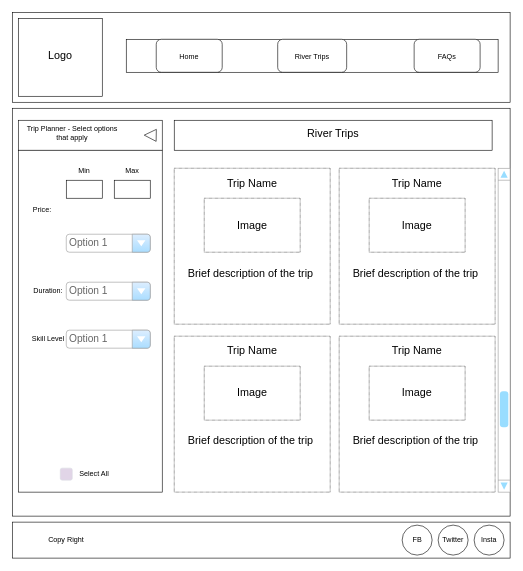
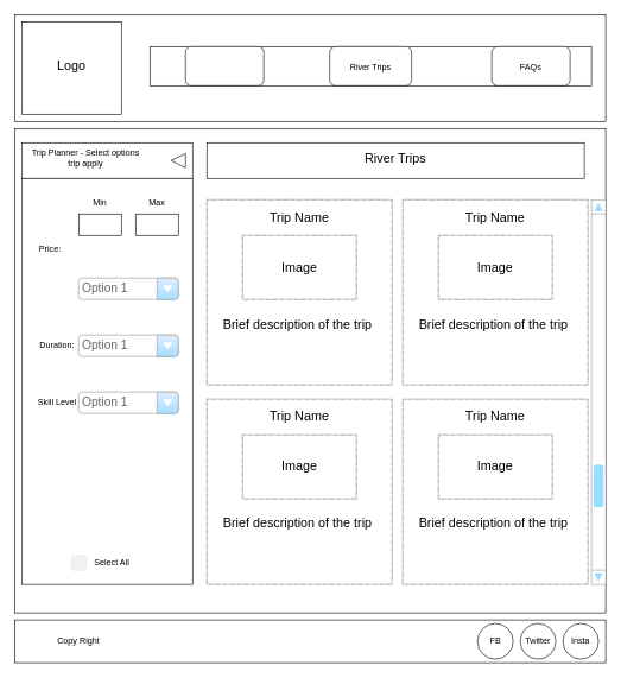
- <mxCell id="8" value="Home" style="text;html=1;strokeColor=none;fillColor=none;align=center;verticalAlign=middle;whiteSpace=wrap;rounded=0;" parent="1" vertex="1"><mxGeometry x="280" y="80" width="70" height="30" as="geometry" /></mxCell>
- <mxCell id="22" value="Trip Planner - Select options that apply" style="text;html=1;strokeColor=none;fillColor=none;align=center;verticalAlign=middle;whiteSpace=wrap;rounded=0;" parent="1" vertex="1"><mxGeometry x="40" y="206" width="160" height="32" as="geometry" /></mxCell>
+ <mxCell id="22" value="Trip Planner - Select options trip apply" style="text;html=1;strokeColor=none;fillColor=none;align=center;verticalAlign=middle;whiteSpace=wrap;rounded=0;" parent="1" vertex="1"><mxGeometry x="40" y="206" width="160" height="32" as="geometry" /></mxCell>
- <mxCell id="31" value="Select All" style="rounded=1;fillColor=#e1d5e7;strokeColor=#D8DCE3;align=left;verticalAlign=middle;fontStyle=0;fontSize=12;labelPosition=right;verticalLabelPosition=middle;spacingLeft=10;html=1;shadow=0;dashed=0;" parent="1" vertex="1"><mxGeometry x="100" y="780" width="20" height="20" as="geometry" /></mxCell>
+ <mxCell id="31" value="Select All" style="rounded=1;fillColor=#F0F2F5;strokeColor=#D8DCE3;align=left;verticalAlign=middle;fontStyle=0;fontSize=12;labelPosition=right;verticalLabelPosition=middle;spacingLeft=10;html=1;shadow=0;dashed=0" parent="1" vertex="1"><mxGeometry x="100" y="780" width="20" height="20" as="geometry" /></mxCell>
